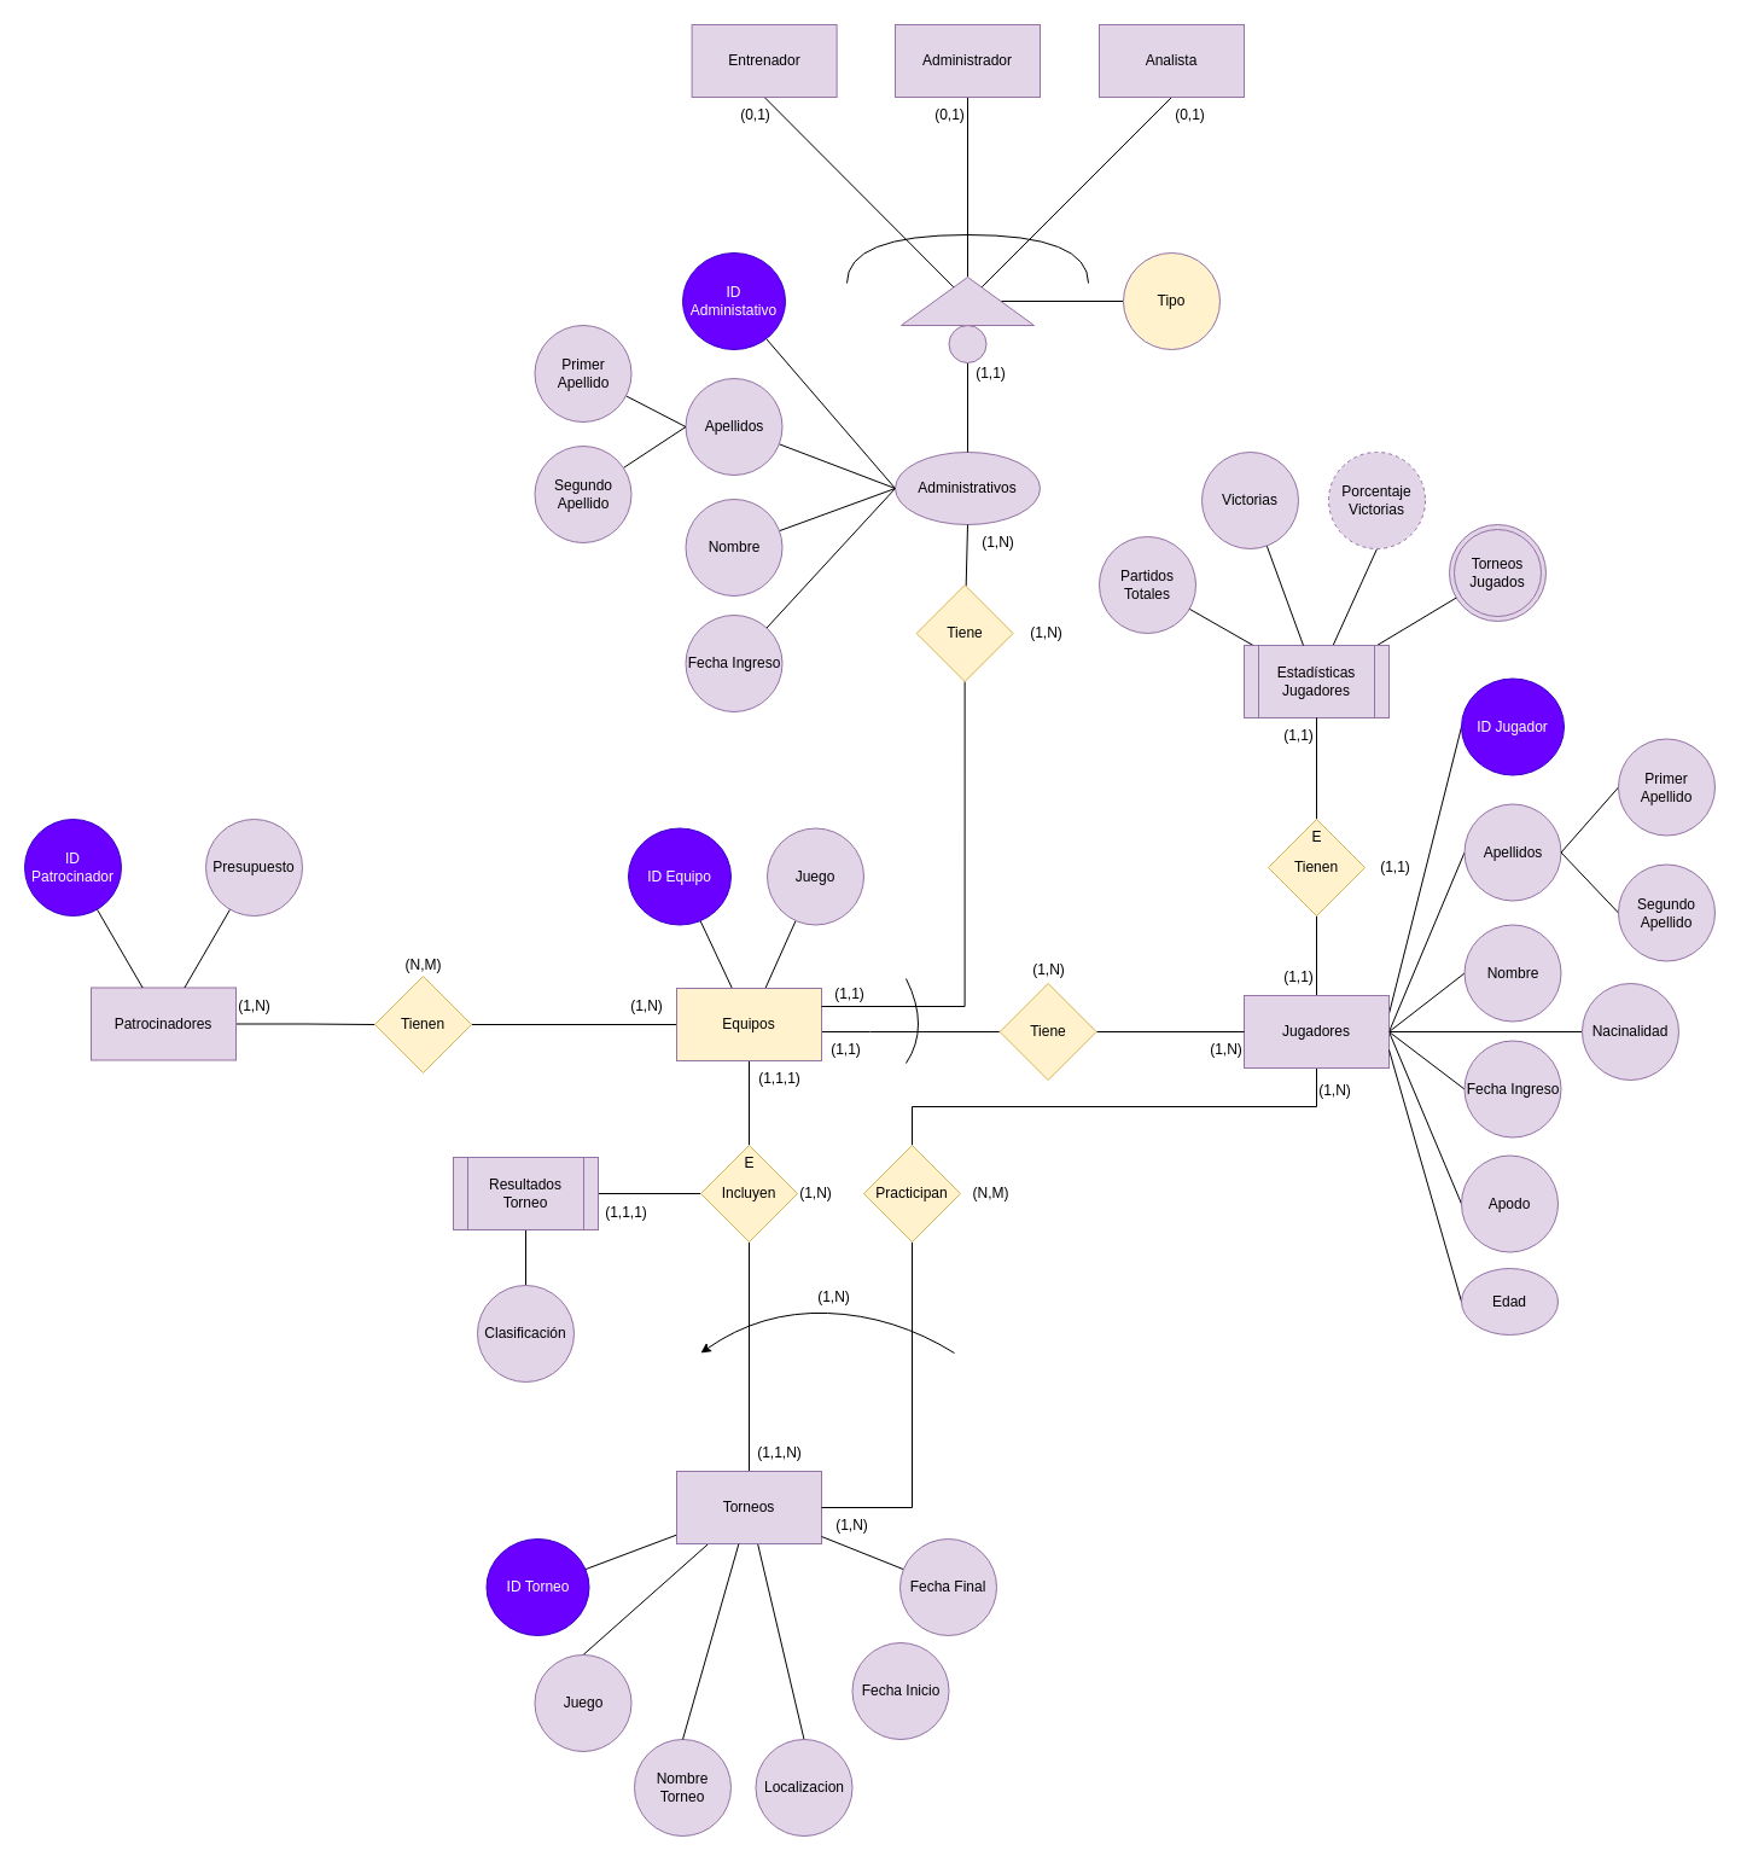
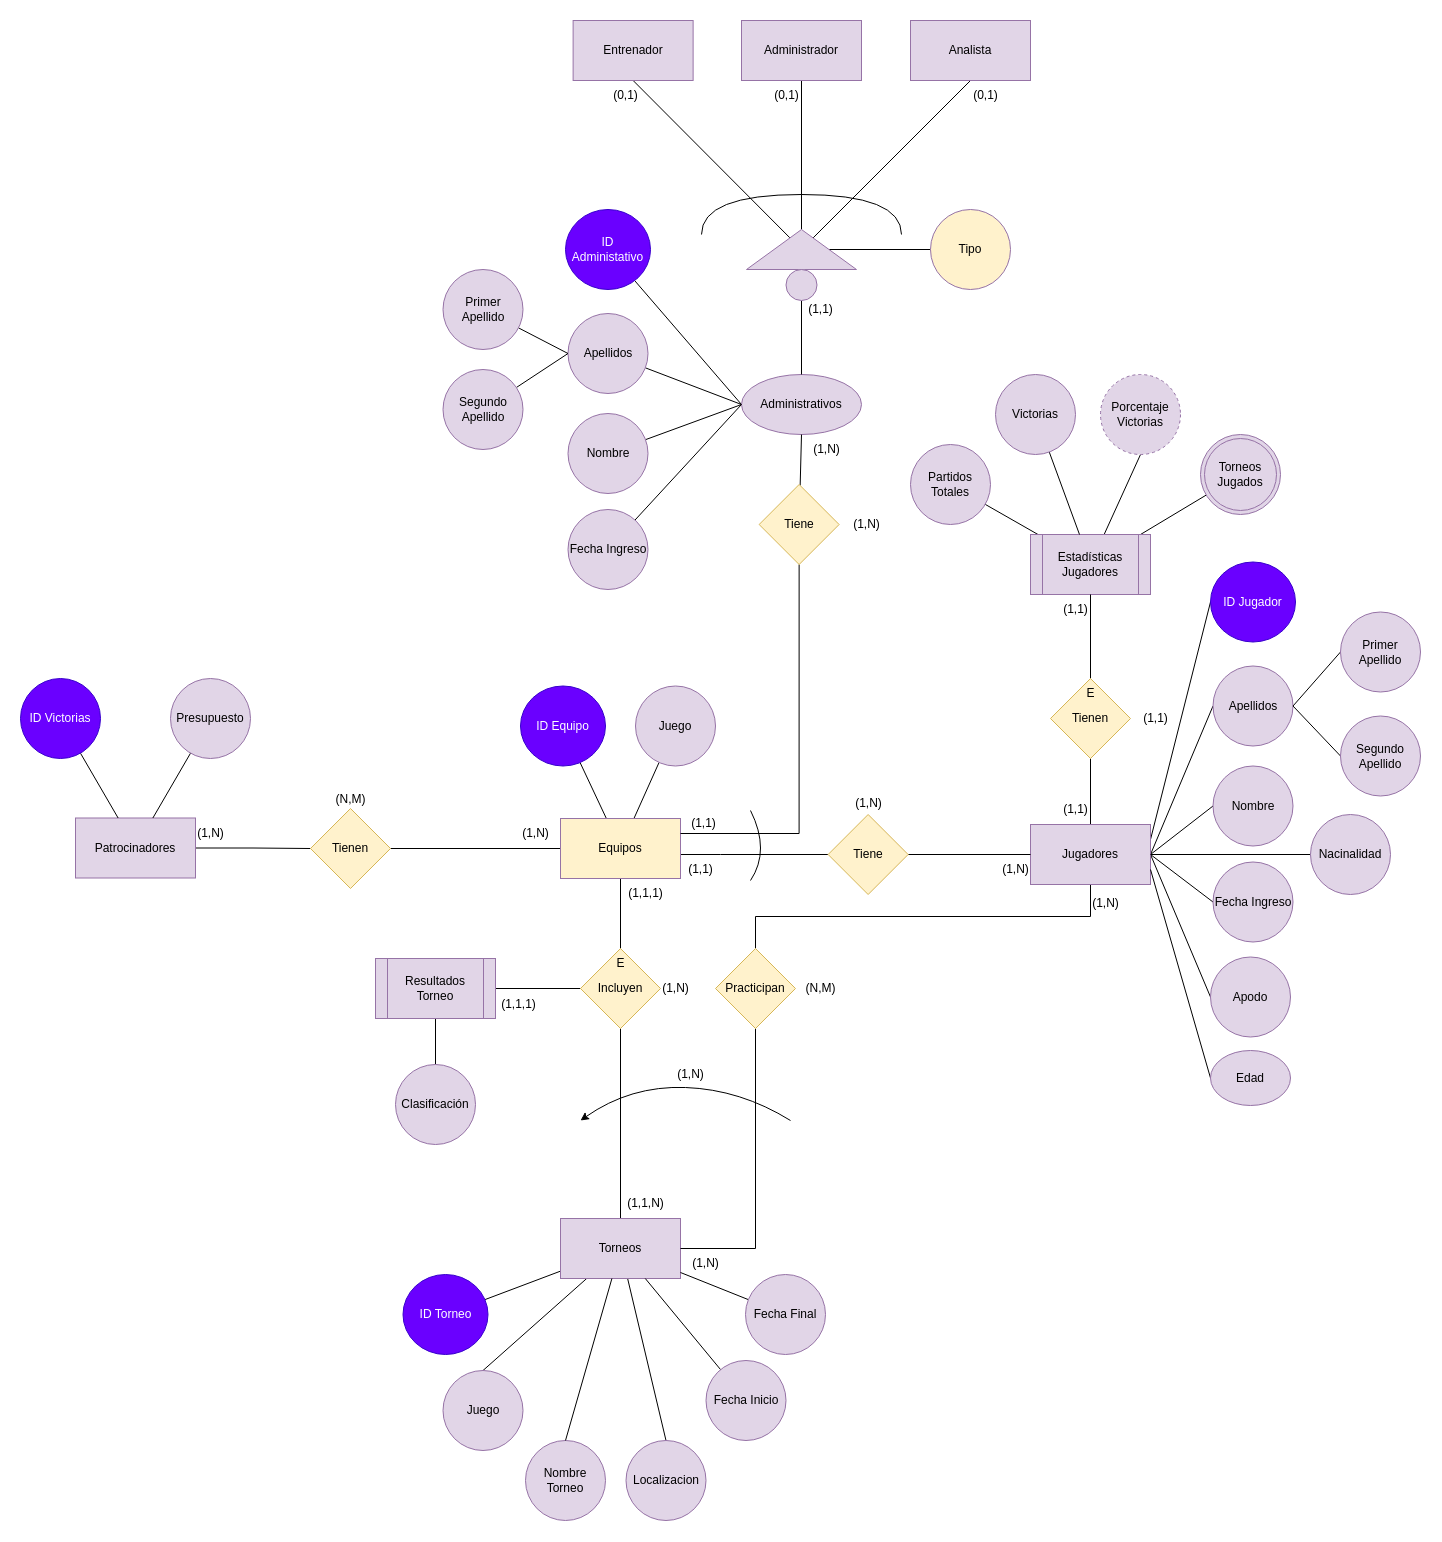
- <mxCell id="108" value="ID Patrocinador" style="ellipse;whiteSpace=wrap;html=1;fillColor=#6a00ff;fontColor=#ffffff;strokeColor=#3700CC;" vertex="1" parent="1"><mxGeometry x="20" y="678" width="80" height="80" as="geometry" /></mxCell>
+ <mxCell id="108" value="ID Victorias" style="ellipse;whiteSpace=wrap;html=1;fillColor=#6a00ff;fontColor=#ffffff;strokeColor=#3700CC;" vertex="1" parent="1"><mxGeometry x="20" y="678" width="80" height="80" as="geometry" /></mxCell>
+ <mxCell id="112" value="" style="rounded=0;orthogonalLoop=1;jettySize=auto;html=1;endArrow=none;endFill=0;" edge="1" parent="1" source="20" target="114"><mxGeometry relative="1" as="geometry" /></mxCell>
